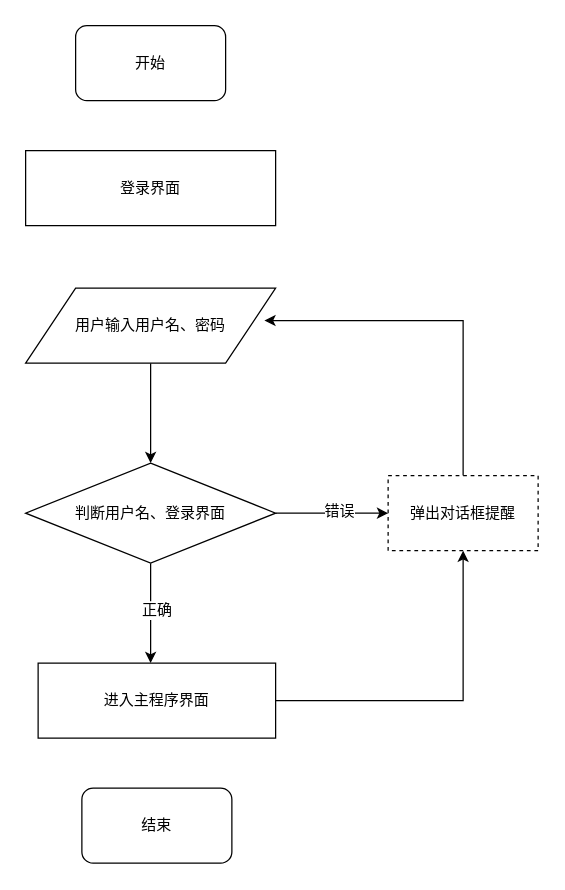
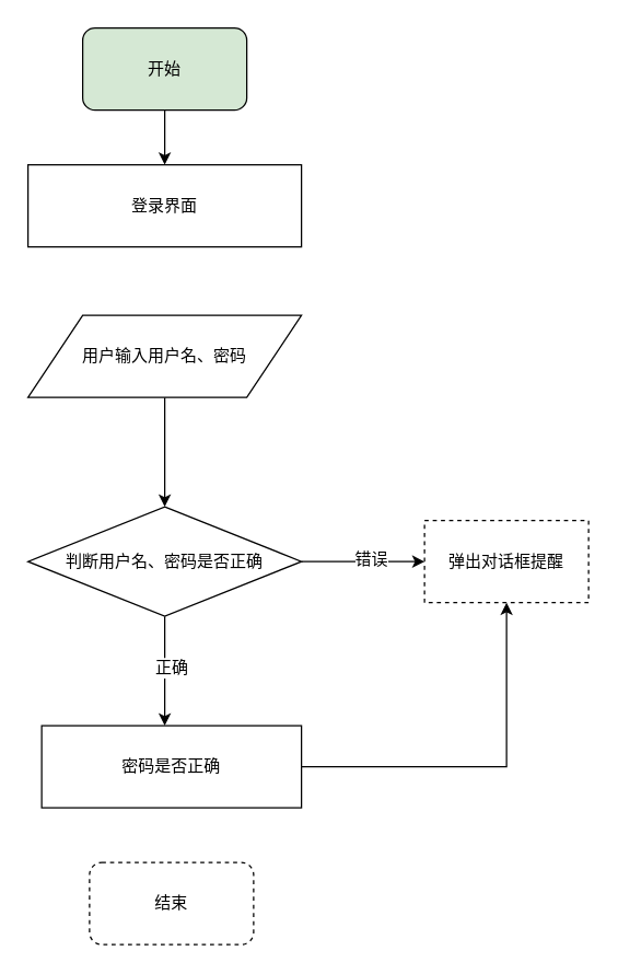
- <mxCell id="3" value="开始" style="rounded=1;whiteSpace=wrap;html=1;" vertex="1" parent="1"><mxGeometry x="60" y="20" width="120" height="60" as="geometry" /></mxCell>
+ <mxCell id="3" value="开始" style="rounded=1;whiteSpace=wrap;html=1;fillColor=#d5e8d4;" vertex="1" parent="1"><mxGeometry x="60" y="20" width="120" height="60" as="geometry" /></mxCell>
+ <mxCell id="2" style="edgeStyle=orthogonalEdgeStyle;rounded=0;orthogonalLoop=1;jettySize=auto;html=1;entryX=0.5;entryY=0;entryDx=0;entryDy=0;" edge="1" parent="1" source="3" target="4"><mxGeometry relative="1" as="geometry" /></mxCell>
- <mxCell id="12" style="edgeStyle=orthogonalEdgeStyle;rounded=0;orthogonalLoop=1;jettySize=auto;html=1;exitX=0.5;exitY=0;exitDx=0;exitDy=0;entryX=0.955;entryY=0.433;entryDx=0;entryDy=0;entryPerimeter=0;" edge="1" parent="1" source="13" target="6"><mxGeometry relative="1" as="geometry"><Array as="points"><mxPoint x="370" y="256" /></Array></mxGeometry></mxCell>
- <mxCell id="11" value="判断用户名、登录界面" style="rhombus;whiteSpace=wrap;html=1;" vertex="1" parent="1"><mxGeometry x="20" y="370" width="200" height="80" as="geometry" /></mxCell>
+ <mxCell id="11" value="判断用户名、密码是否正确" style="rhombus;whiteSpace=wrap;html=1;" vertex="1" parent="1"><mxGeometry x="20" y="370" width="200" height="80" as="geometry" /></mxCell>
- <mxCell id="15" value="进入主程序界面" style="rounded=0;whiteSpace=wrap;html=1;" vertex="1" parent="1"><mxGeometry x="30" y="530" width="190" height="60" as="geometry" /></mxCell>
+ <mxCell id="15" value="密码是否正确" style="rounded=0;whiteSpace=wrap;html=1;" vertex="1" parent="1"><mxGeometry x="30" y="530" width="190" height="60" as="geometry" /></mxCell>
- <mxCell id="16" value="结束" style="rounded=1;whiteSpace=wrap;html=1;" vertex="1" parent="1"><mxGeometry x="65" y="630" width="120" height="60" as="geometry" /></mxCell>
+ <mxCell id="16" value="结束" style="rounded=1;whiteSpace=wrap;html=1;dashed=1;" vertex="1" parent="1"><mxGeometry x="65" y="630" width="120" height="60" as="geometry" /></mxCell>
